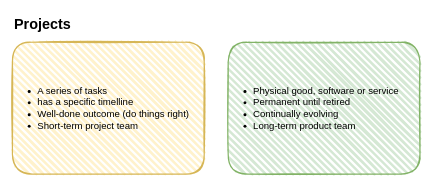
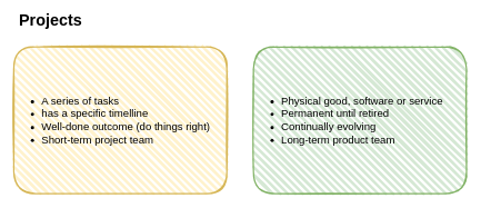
- <mxCell id="4" value="Projects" style="text;strokeColor=none;fillColor=none;html=1;fontSize=24;fontStyle=1;verticalAlign=middle;align=center;" vertex="1" parent="1"><mxGeometry x="20" y="20" width="100" height="40" as="geometry" /></mxCell>
+ <mxCell id="4" value="Projects" style="text;strokeColor=none;fillColor=none;html=1;fontSize=24;fontStyle=1;verticalAlign=middle;align=center;" vertex="1" parent="1"><mxGeometry x="25" y="10" width="100" height="40" as="geometry" /></mxCell>
